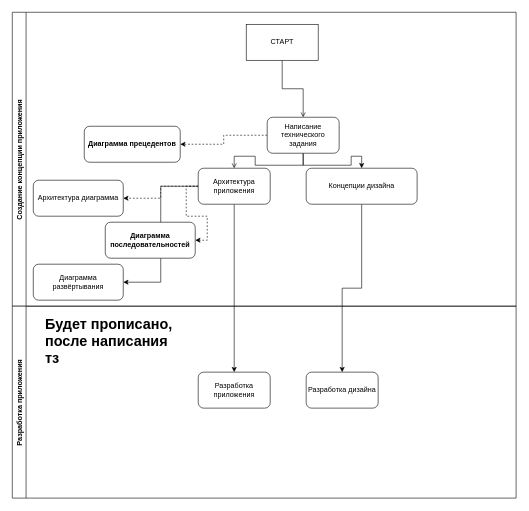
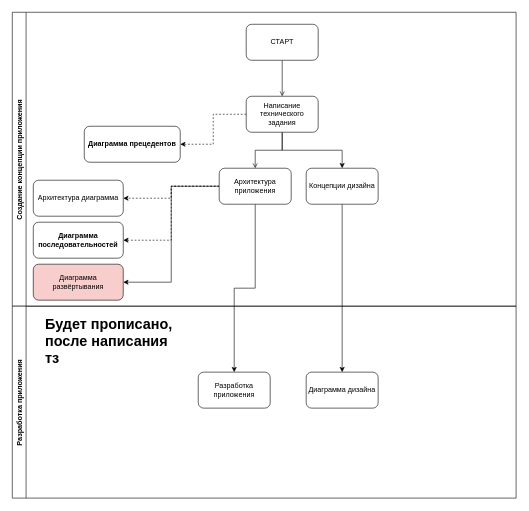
- <mxCell id="3" value="СТАРТ" style="whiteSpace=wrap;html=1;rounded=0;" vertex="1" parent="1"><mxGeometry x="410" y="40" width="120" height="60" as="geometry" /></mxCell>
+ <mxCell id="3" value="СТАРТ" style="rounded=1;whiteSpace=wrap;html=1;" vertex="1" parent="1"><mxGeometry x="410" y="40" width="120" height="60" as="geometry" /></mxCell>
- <mxCell id="7" value="Написание технического задания" style="rounded=1;whiteSpace=wrap;html=1;" vertex="1" parent="1"><mxGeometry x="445" y="195" width="120" height="60" as="geometry" /></mxCell>
+ <mxCell id="7" value="Написание технического задания" style="rounded=1;whiteSpace=wrap;html=1;" vertex="1" parent="1"><mxGeometry x="410" y="160" width="120" height="60" as="geometry" /></mxCell>
- <mxCell id="12" value="Архитектура приложения" style="rounded=1;whiteSpace=wrap;html=1;" vertex="1" parent="1"><mxGeometry x="330" y="280" width="120" height="60" as="geometry" /></mxCell>
+ <mxCell id="12" value="Архитектура приложения" style="rounded=1;whiteSpace=wrap;html=1;" vertex="1" parent="1"><mxGeometry x="365" y="280" width="120" height="60" as="geometry" /></mxCell>
- <mxCell id="14" value="Концепции дизайна" style="rounded=1;whiteSpace=wrap;html=1;" vertex="1" parent="1"><mxGeometry x="510" y="280" width="185" height="60" as="geometry" /></mxCell>
+ <mxCell id="14" value="Концепции дизайна" style="rounded=1;whiteSpace=wrap;html=1;" vertex="1" parent="1"><mxGeometry x="510" y="280" width="120" height="60" as="geometry" /></mxCell>
- <mxCell id="15" value="Диаграмма последовательностей" style="rounded=1;whiteSpace=wrap;html=1;fontStyle=1" vertex="1" parent="1"><mxGeometry x="175" y="370" width="150" height="60" as="geometry" /></mxCell>
+ <mxCell id="15" value="Диаграмма последовательностей" style="rounded=1;whiteSpace=wrap;html=1;fontStyle=1" vertex="1" parent="1"><mxGeometry x="55" y="370" width="150" height="60" as="geometry" /></mxCell>
- <mxCell id="17" value="Диаграмма развёртывания" style="rounded=1;whiteSpace=wrap;html=1;" vertex="1" parent="1"><mxGeometry x="55" y="440" width="150" height="60" as="geometry" /></mxCell>
+ <mxCell id="17" value="Диаграмма развёртывания" style="rounded=1;whiteSpace=wrap;html=1;fillColor=#f8cecc;" vertex="1" parent="1"><mxGeometry x="55" y="440" width="150" height="60" as="geometry" /></mxCell>
- <mxCell id="20" value="Разработка дизайна" style="whiteSpace=wrap;html=1;rounded=1;" vertex="1" parent="1"><mxGeometry x="510" y="620" width="120" height="60" as="geometry" /></mxCell>
+ <mxCell id="20" value="Диаграмма дизайна" style="whiteSpace=wrap;html=1;rounded=1;" vertex="1" parent="1"><mxGeometry x="510" y="620" width="120" height="60" as="geometry" /></mxCell>
